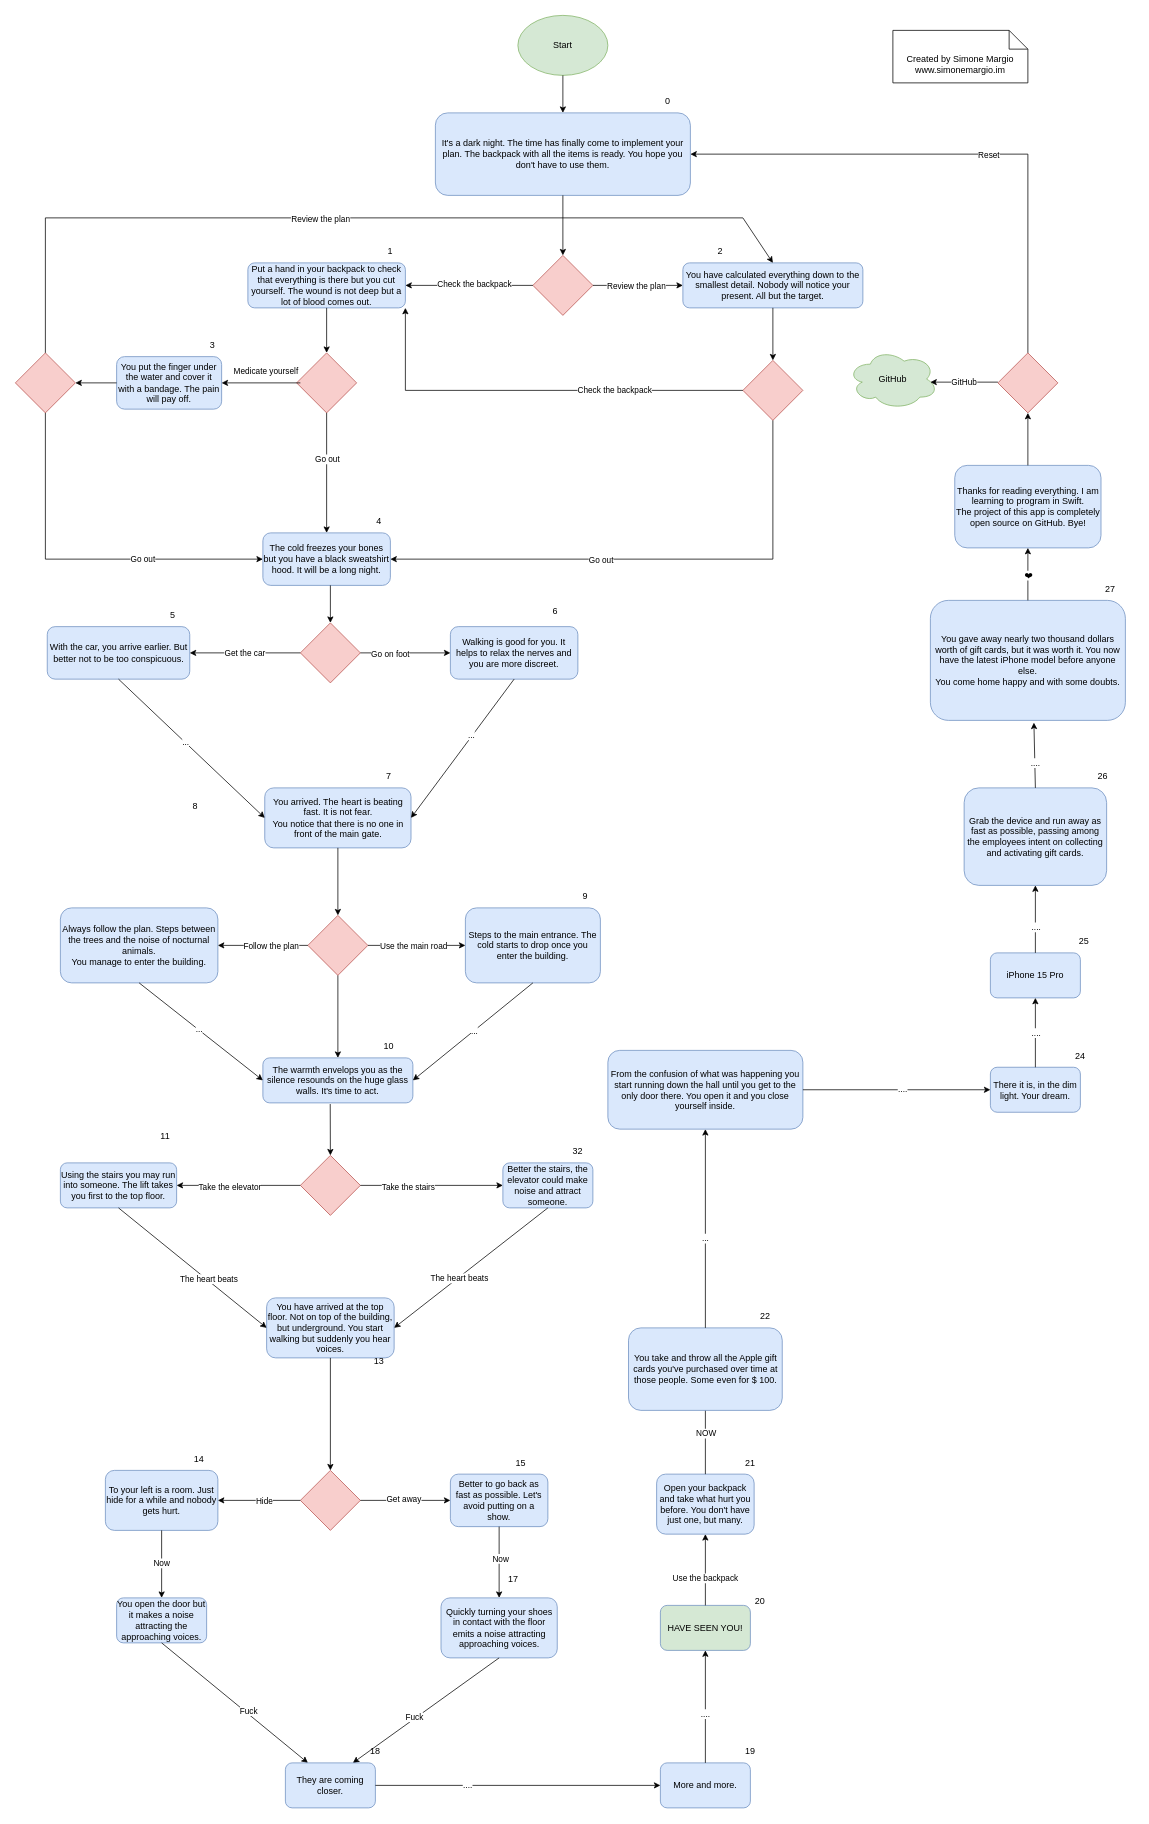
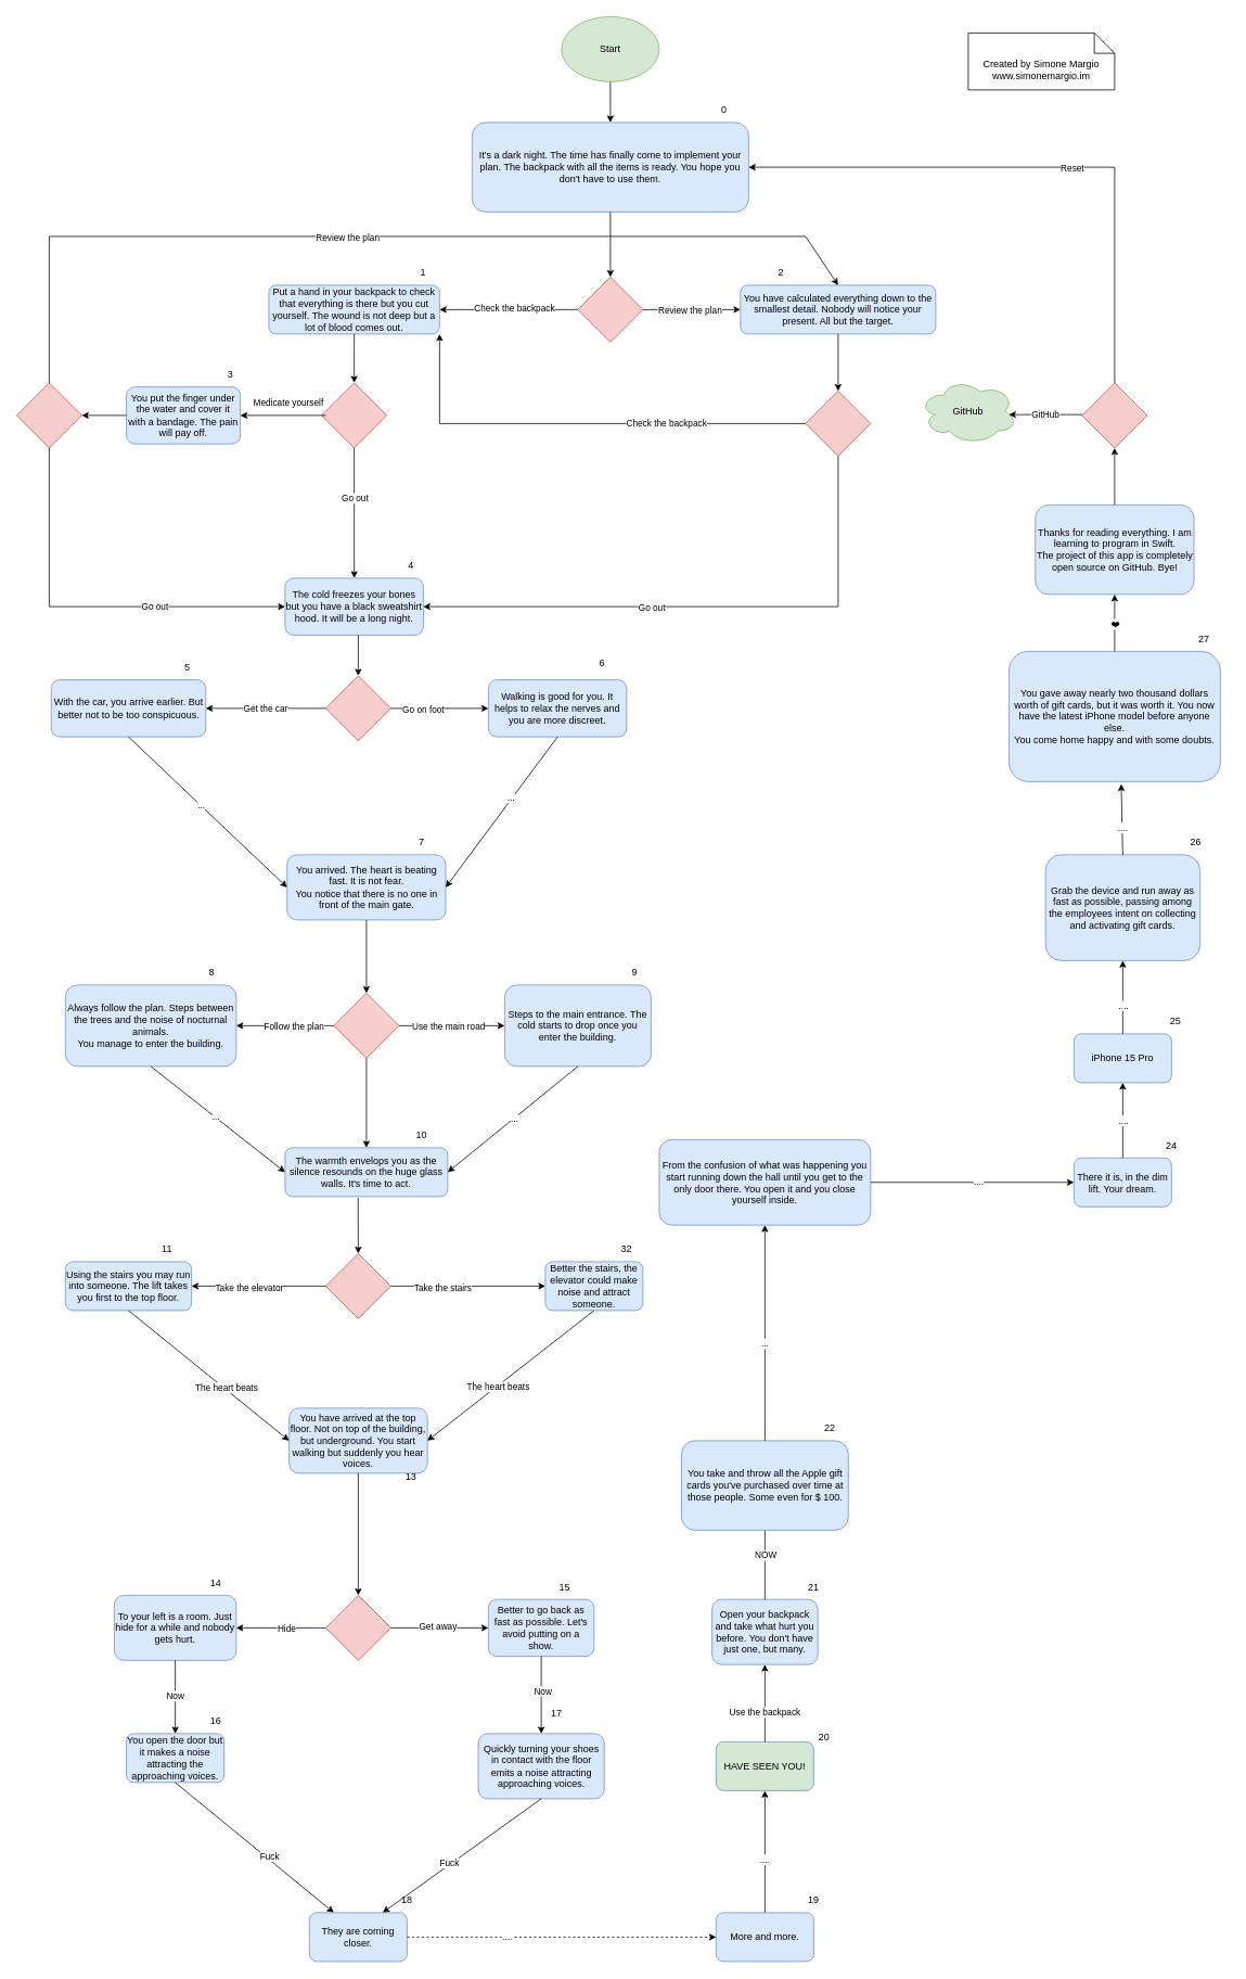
- <mxCell id="133" value="8" style="text;html=1;strokeColor=none;fillColor=none;align=center;verticalAlign=middle;whiteSpace=wrap;rounded=0;shadow=0;glass=0;sketch=0;" parent="1" vertex="1"><mxGeometry x="230" y="1060" width="60" height="30" as="geometry" /></mxCell>
+ <mxCell id="133" value="8" style="text;html=1;strokeColor=none;fillColor=none;align=center;verticalAlign=middle;whiteSpace=wrap;rounded=0;shadow=0;glass=0;sketch=0;" parent="1" vertex="1"><mxGeometry x="230" y="1180" width="60" height="30" as="geometry" /></mxCell>
- <mxCell id="100" value="There it is, in the dim light. Your dream." style="rounded=1;whiteSpace=wrap;html=1;shadow=0;glass=0;sketch=0;fillColor=#dae8fc;strokeColor=#6c8ebf;" parent="1" vertex="1"><mxGeometry x="1320" y="1422.5" width="120" height="60" as="geometry" /></mxCell>
+ <mxCell id="100" value="There it is, in the dim lift. Your dream." style="rounded=1;whiteSpace=wrap;html=1;shadow=0;glass=0;sketch=0;fillColor=#dae8fc;strokeColor=#6c8ebf;" parent="1" vertex="1"><mxGeometry x="1320" y="1422.5" width="120" height="60" as="geometry" /></mxCell>
- <mxCell id="136" value="11" style="text;html=1;strokeColor=none;fillColor=none;align=center;verticalAlign=middle;whiteSpace=wrap;rounded=0;shadow=0;glass=0;sketch=0;" parent="1" vertex="1"><mxGeometry x="190" y="1500" width="60" height="30" as="geometry" /></mxCell>
+ <mxCell id="136" value="11" style="text;html=1;strokeColor=none;fillColor=none;align=center;verticalAlign=middle;whiteSpace=wrap;rounded=0;shadow=0;glass=0;sketch=0;" parent="1" vertex="1"><mxGeometry x="175" y="1520" width="60" height="30" as="geometry" /></mxCell>
+ <mxCell id="141" value="16" style="text;html=1;strokeColor=none;fillColor=none;align=center;verticalAlign=middle;whiteSpace=wrap;rounded=0;shadow=0;glass=0;sketch=0;" parent="1" vertex="1"><mxGeometry x="235" y="2100" width="60" height="30" as="geometry" /></mxCell>
- <mxCell id="96" value="" style="endArrow=classic;html=1;rounded=0;exitX=1;exitY=0.5;exitDx=0;exitDy=0;" parent="1" source="88" target="89" edge="1"><mxGeometry width="50" height="50" relative="1" as="geometry"><mxPoint x="560" y="2690" as="sourcePoint" /><mxPoint x="610" y="2640" as="targetPoint" /></mxGeometry></mxCell>
+ <mxCell id="96" value="" style="endArrow=classic;html=1;rounded=0;exitX=1;exitY=0.5;exitDx=0;exitDy=0;dashed=1;" parent="1" source="88" target="89" edge="1"><mxGeometry width="50" height="50" relative="1" as="geometry"><mxPoint x="560" y="2690" as="sourcePoint" /><mxPoint x="610" y="2640" as="targetPoint" /></mxGeometry></mxCell>
